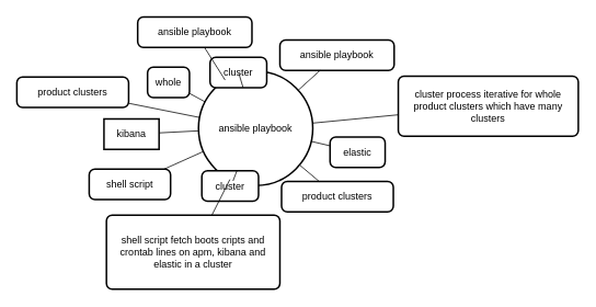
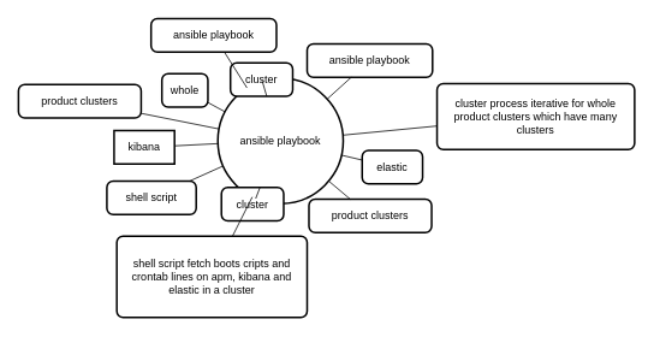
- <mxCell id="5" value="shell script" style="rounded=1;absoluteArcSize=1;arcSize=14;whiteSpace=wrap;strokeWidth=2;" vertex="1" parent="1"><mxGeometry x="108" y="205" width="99" height="37" as="geometry" /></mxCell>
+ <mxCell id="5" value="shell script" style="rounded=1;absoluteArcSize=1;arcSize=14;whiteSpace=wrap;strokeWidth=2;" vertex="1" parent="1"><mxGeometry x="118" y="200" width="99" height="37" as="geometry" /></mxCell>
